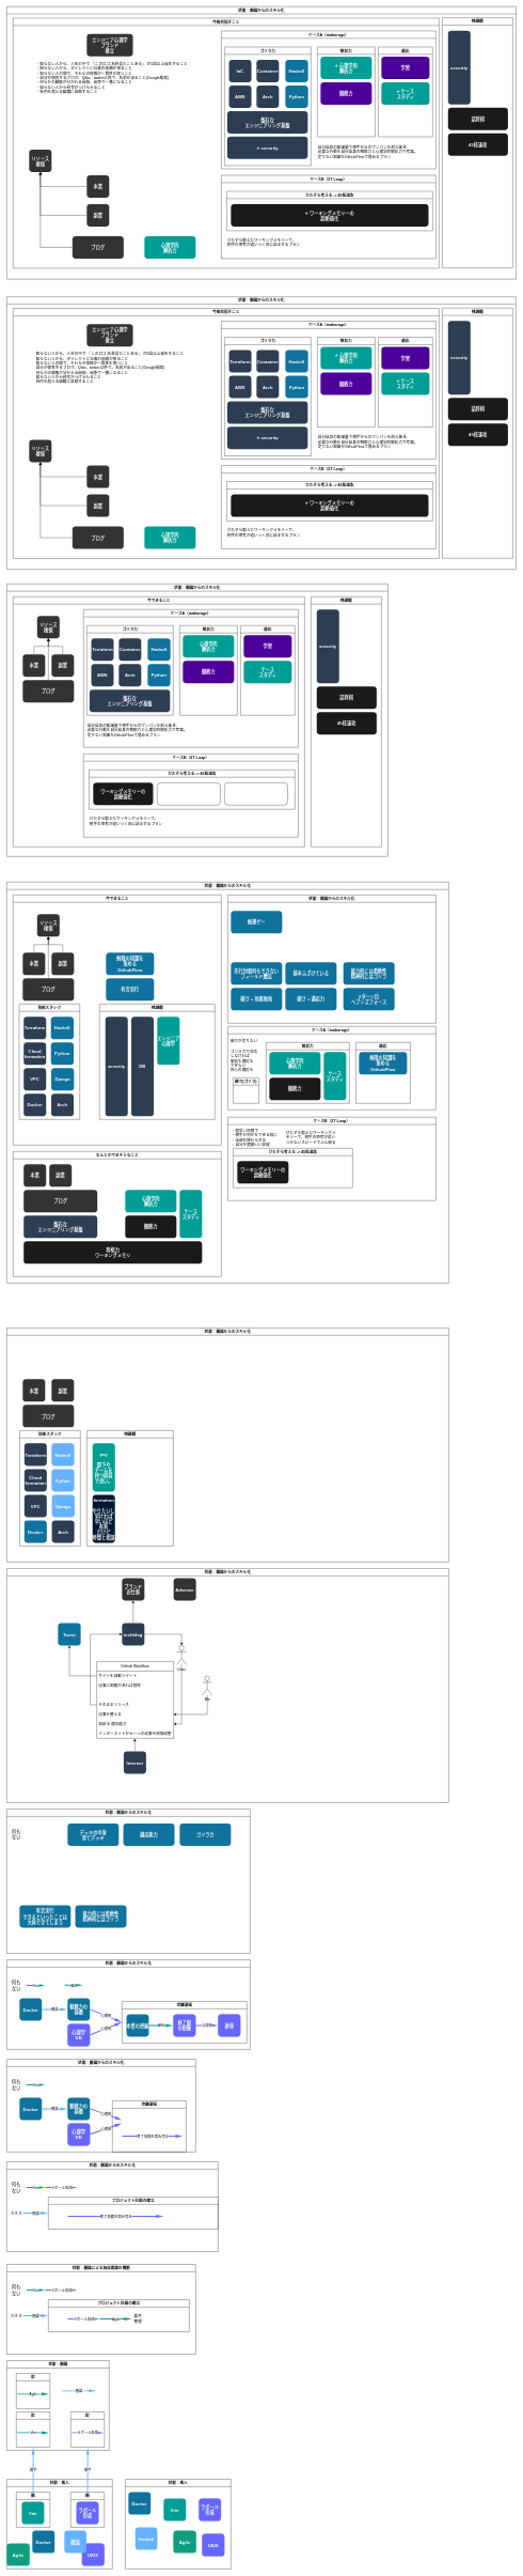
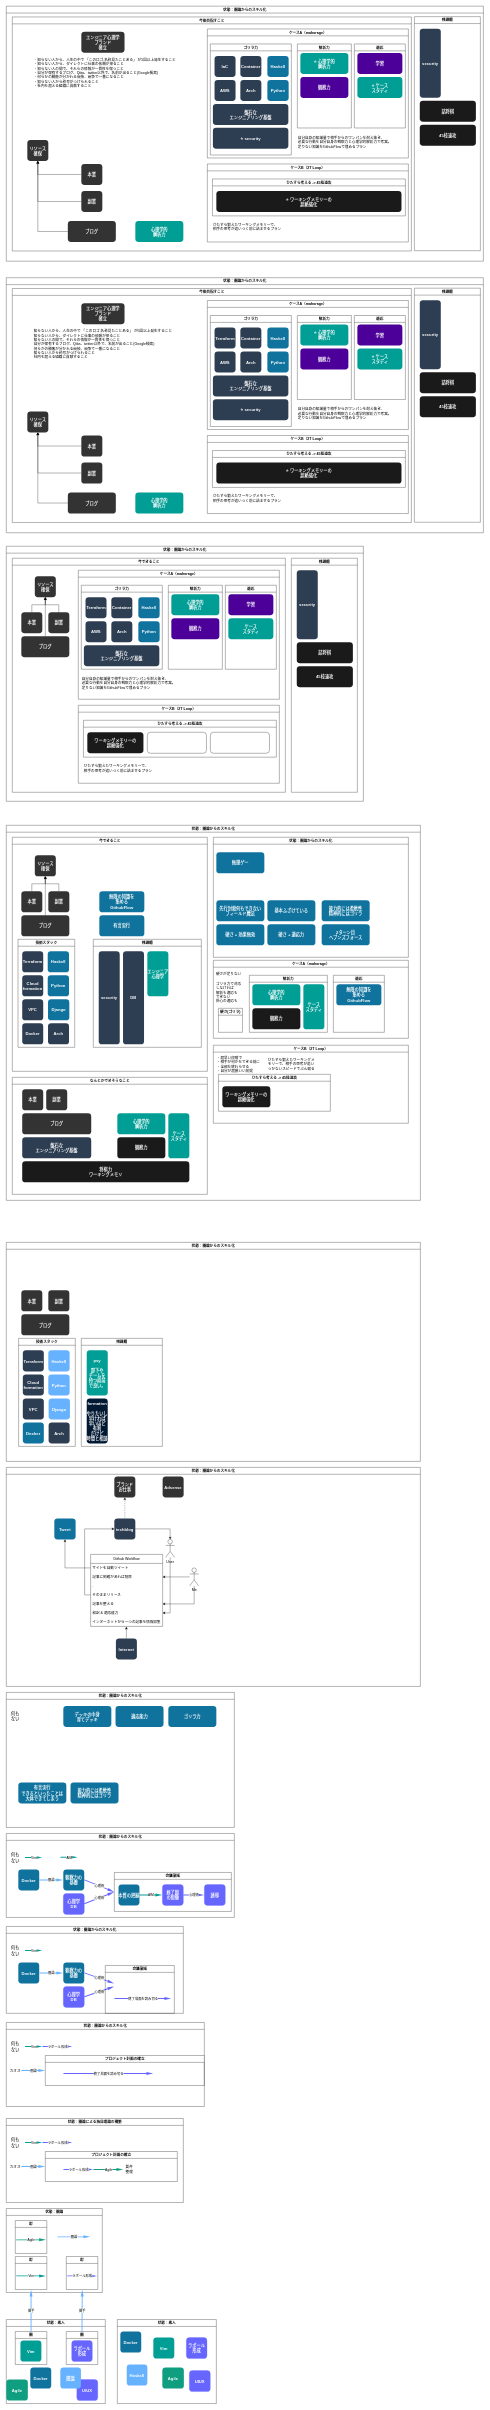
- <mxCell id="127" style="edgeStyle=orthogonalEdgeStyle;rounded=0;orthogonalLoop=1;jettySize=auto;html=1;" parent="107" source="128" target="109" edge="1"><mxGeometry relative="1" as="geometry" /></mxCell>
+ <mxCell id="127" style="edgeStyle=orthogonalEdgeStyle;rounded=0;orthogonalLoop=1;jettySize=auto;html=1;dashed=1;" parent="107" source="128" target="109" edge="1"><mxGeometry relative="1" as="geometry" /></mxCell>
+ <mxCell id="125" style="edgeStyle=orthogonalEdgeStyle;rounded=0;orthogonalLoop=1;jettySize=auto;html=1;entryX=1;entryY=0.5;entryDx=0;entryDy=0;" parent="107" source="126" target="116" edge="1"><mxGeometry relative="1" as="geometry" /></mxCell>
